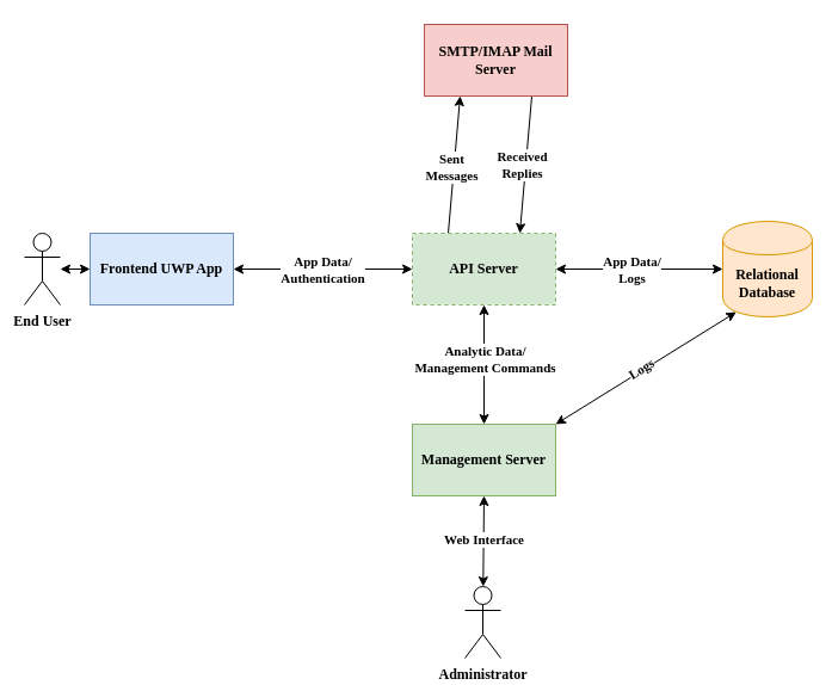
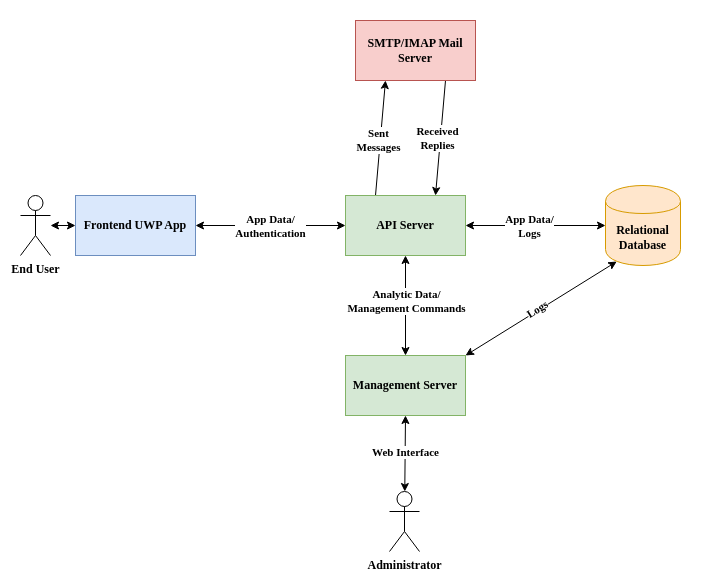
- <mxCell id="12" value="API Server" style="whiteSpace=wrap;html=1;fillColor=#d5e8d4;strokeColor=#82b366;fontFamily=Verdana;fontStyle=1;dashed=1;" parent="1" vertex="1"><mxGeometry x="345" y="195" width="120" height="60" as="geometry" /></mxCell>
+ <mxCell id="12" value="API Server" style="whiteSpace=wrap;html=1;fillColor=#d5e8d4;strokeColor=#82b366;fontFamily=Verdana;fontStyle=1" parent="1" vertex="1"><mxGeometry x="345" y="195" width="120" height="60" as="geometry" /></mxCell>
